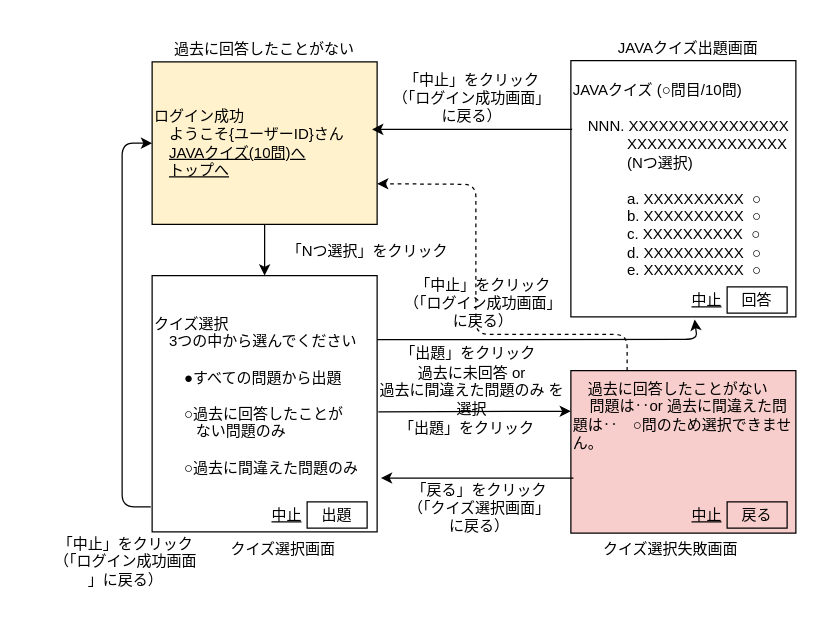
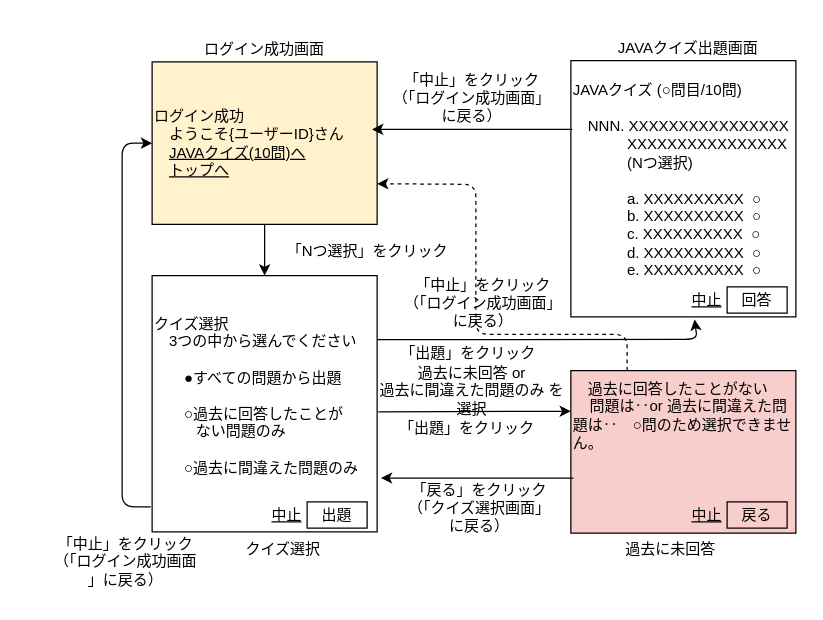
- <mxCell id="12" value="過去に回答したことがない" style="text;html=1;strokeColor=none;fillColor=none;align=center;verticalAlign=middle;whiteSpace=wrap;rounded=0;" parent="1" vertex="1"><mxGeometry x="131" y="20" width="160" height="38" as="geometry" /></mxCell>
+ <mxCell id="12" value="ログイン成功画面" style="text;html=1;strokeColor=none;fillColor=none;align=center;verticalAlign=middle;whiteSpace=wrap;rounded=0;" parent="1" vertex="1"><mxGeometry x="131" y="20" width="160" height="38" as="geometry" /></mxCell>
- <mxCell id="13" value="クイズ選択画面" style="text;html=1;strokeColor=none;fillColor=none;align=center;verticalAlign=middle;whiteSpace=wrap;rounded=0;" parent="1" vertex="1"><mxGeometry x="146" y="424" width="160" height="30" as="geometry" /></mxCell>
+ <mxCell id="13" value="クイズ選択" style="text;html=1;strokeColor=none;fillColor=none;align=center;verticalAlign=middle;whiteSpace=wrap;rounded=0;" parent="1" vertex="1"><mxGeometry x="146" y="424" width="160" height="30" as="geometry" /></mxCell>
- <mxCell id="20" value="クイズ選択失敗画面" style="text;html=1;strokeColor=none;fillColor=none;align=center;verticalAlign=middle;whiteSpace=wrap;rounded=0;" parent="1" vertex="1"><mxGeometry x="456" y="424" width="160" height="30" as="geometry" /></mxCell>
+ <mxCell id="20" value="過去に未回答" style="text;html=1;strokeColor=none;fillColor=none;align=center;verticalAlign=middle;whiteSpace=wrap;rounded=0;" parent="1" vertex="1"><mxGeometry x="456" y="424" width="160" height="30" as="geometry" /></mxCell>
